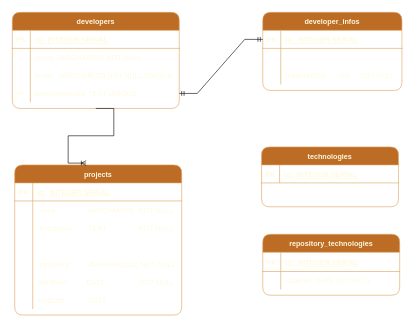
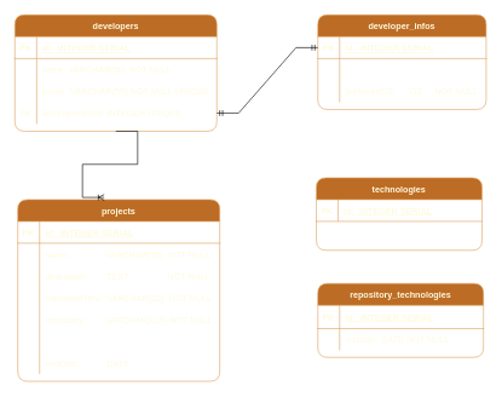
- <mxCell id="23" value="developerInfoId: TEXT UNIQUE" style="shape=partialRectangle;overflow=hidden;connectable=0;fillColor=none;top=0;left=0;bottom=0;right=0;align=left;spacingLeft=6;labelBackgroundColor=none;strokeColor=#DDA15E;fontColor=#FEFAE0;" vertex="1" parent="21"><mxGeometry x="30" width="248" height="30" as="geometry"><mxRectangle width="248" height="30" as="alternateBounds" /></mxGeometry></mxCell>
+ <mxCell id="23" value="developerInfoId: INTEGER UNIQUE" style="shape=partialRectangle;overflow=hidden;connectable=0;fillColor=none;top=0;left=0;bottom=0;right=0;align=left;spacingLeft=6;labelBackgroundColor=none;strokeColor=#DDA15E;fontColor=#FEFAE0;" vertex="1" parent="21"><mxGeometry x="30" width="248" height="30" as="geometry"><mxRectangle width="248" height="30" as="alternateBounds" /></mxGeometry></mxCell>
+ <mxCell id="36" value="estimatedTime: VARCHAR(20)  NOT NULL" style="shape=partialRectangle;overflow=hidden;connectable=0;fillColor=none;top=0;left=0;bottom=0;right=0;align=left;spacingLeft=6;labelBackgroundColor=none;strokeColor=#DDA15E;fontColor=#FEFAE0;" parent="34" vertex="1"><mxGeometry x="30" width="248" height="30" as="geometry"><mxRectangle width="248" height="30" as="alternateBounds" /></mxGeometry></mxCell>
- <mxCell id="42" value="startDate:         DATE                 NOT NULL" style="shape=partialRectangle;overflow=hidden;connectable=0;fillColor=none;top=0;left=0;bottom=0;right=0;align=left;spacingLeft=6;labelBackgroundColor=none;strokeColor=#DDA15E;fontColor=#FEFAE0;" parent="40" vertex="1"><mxGeometry x="30" width="248" height="30" as="geometry"><mxRectangle width="248" height="30" as="alternateBounds" /></mxGeometry></mxCell>
